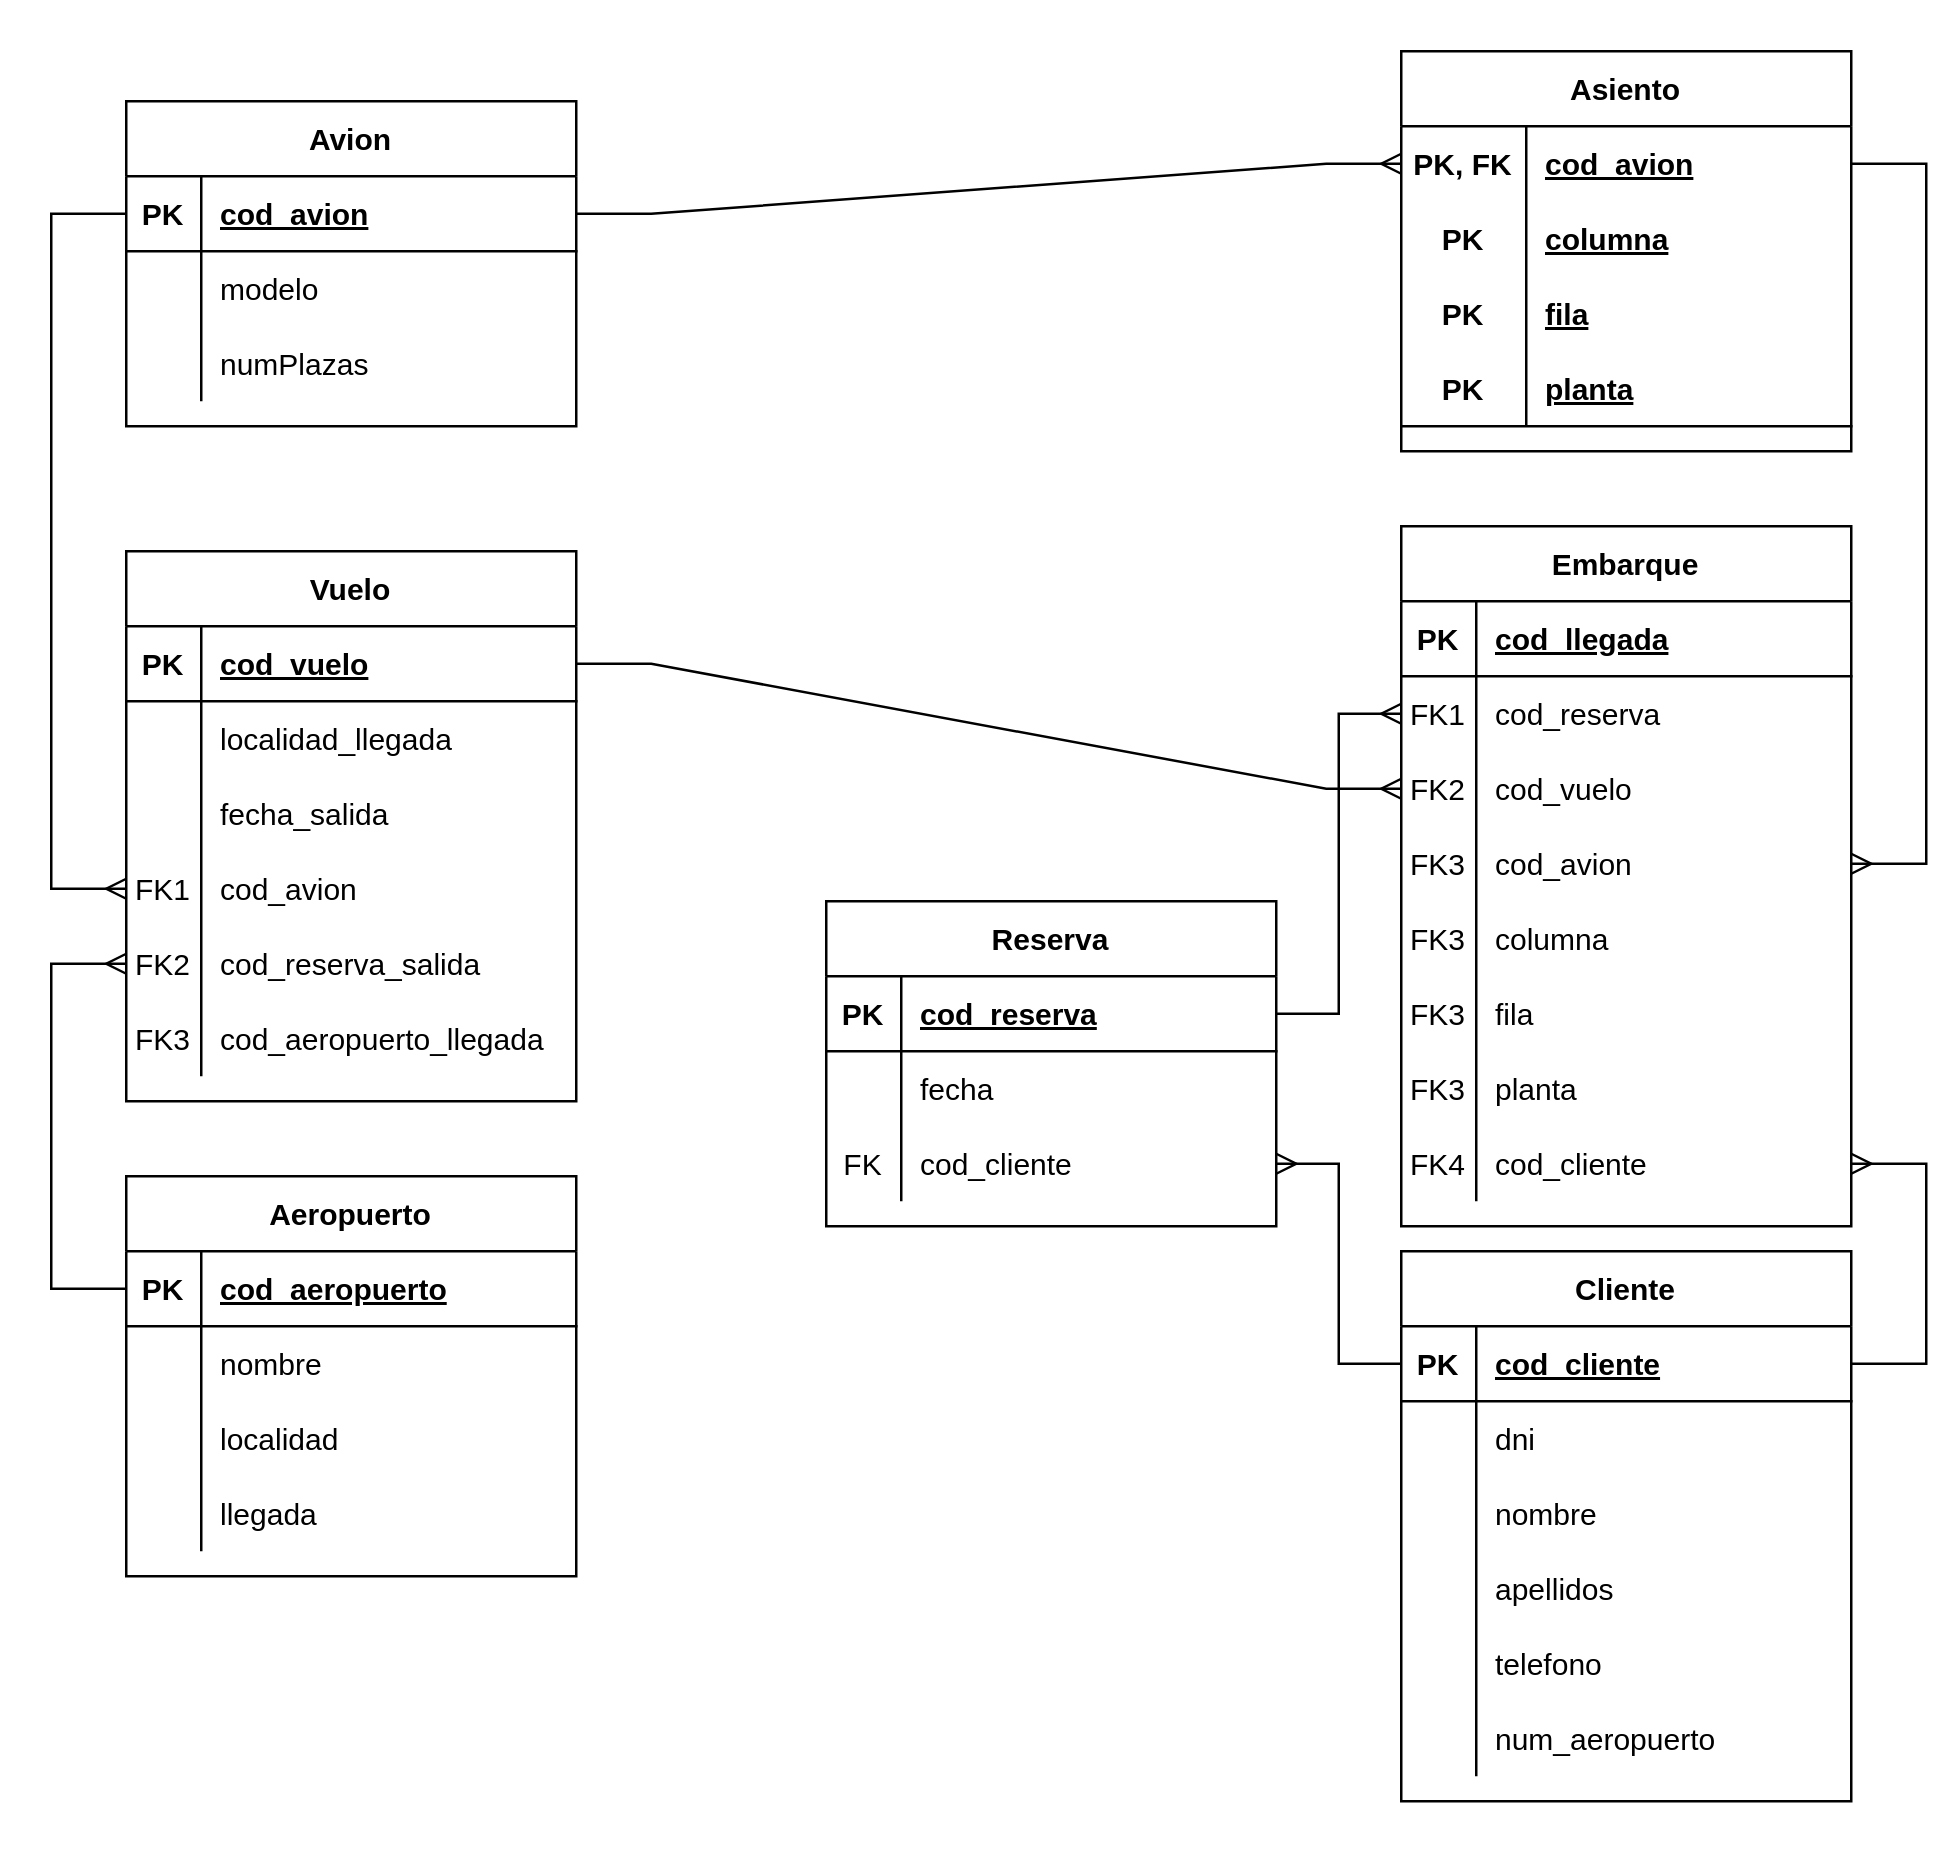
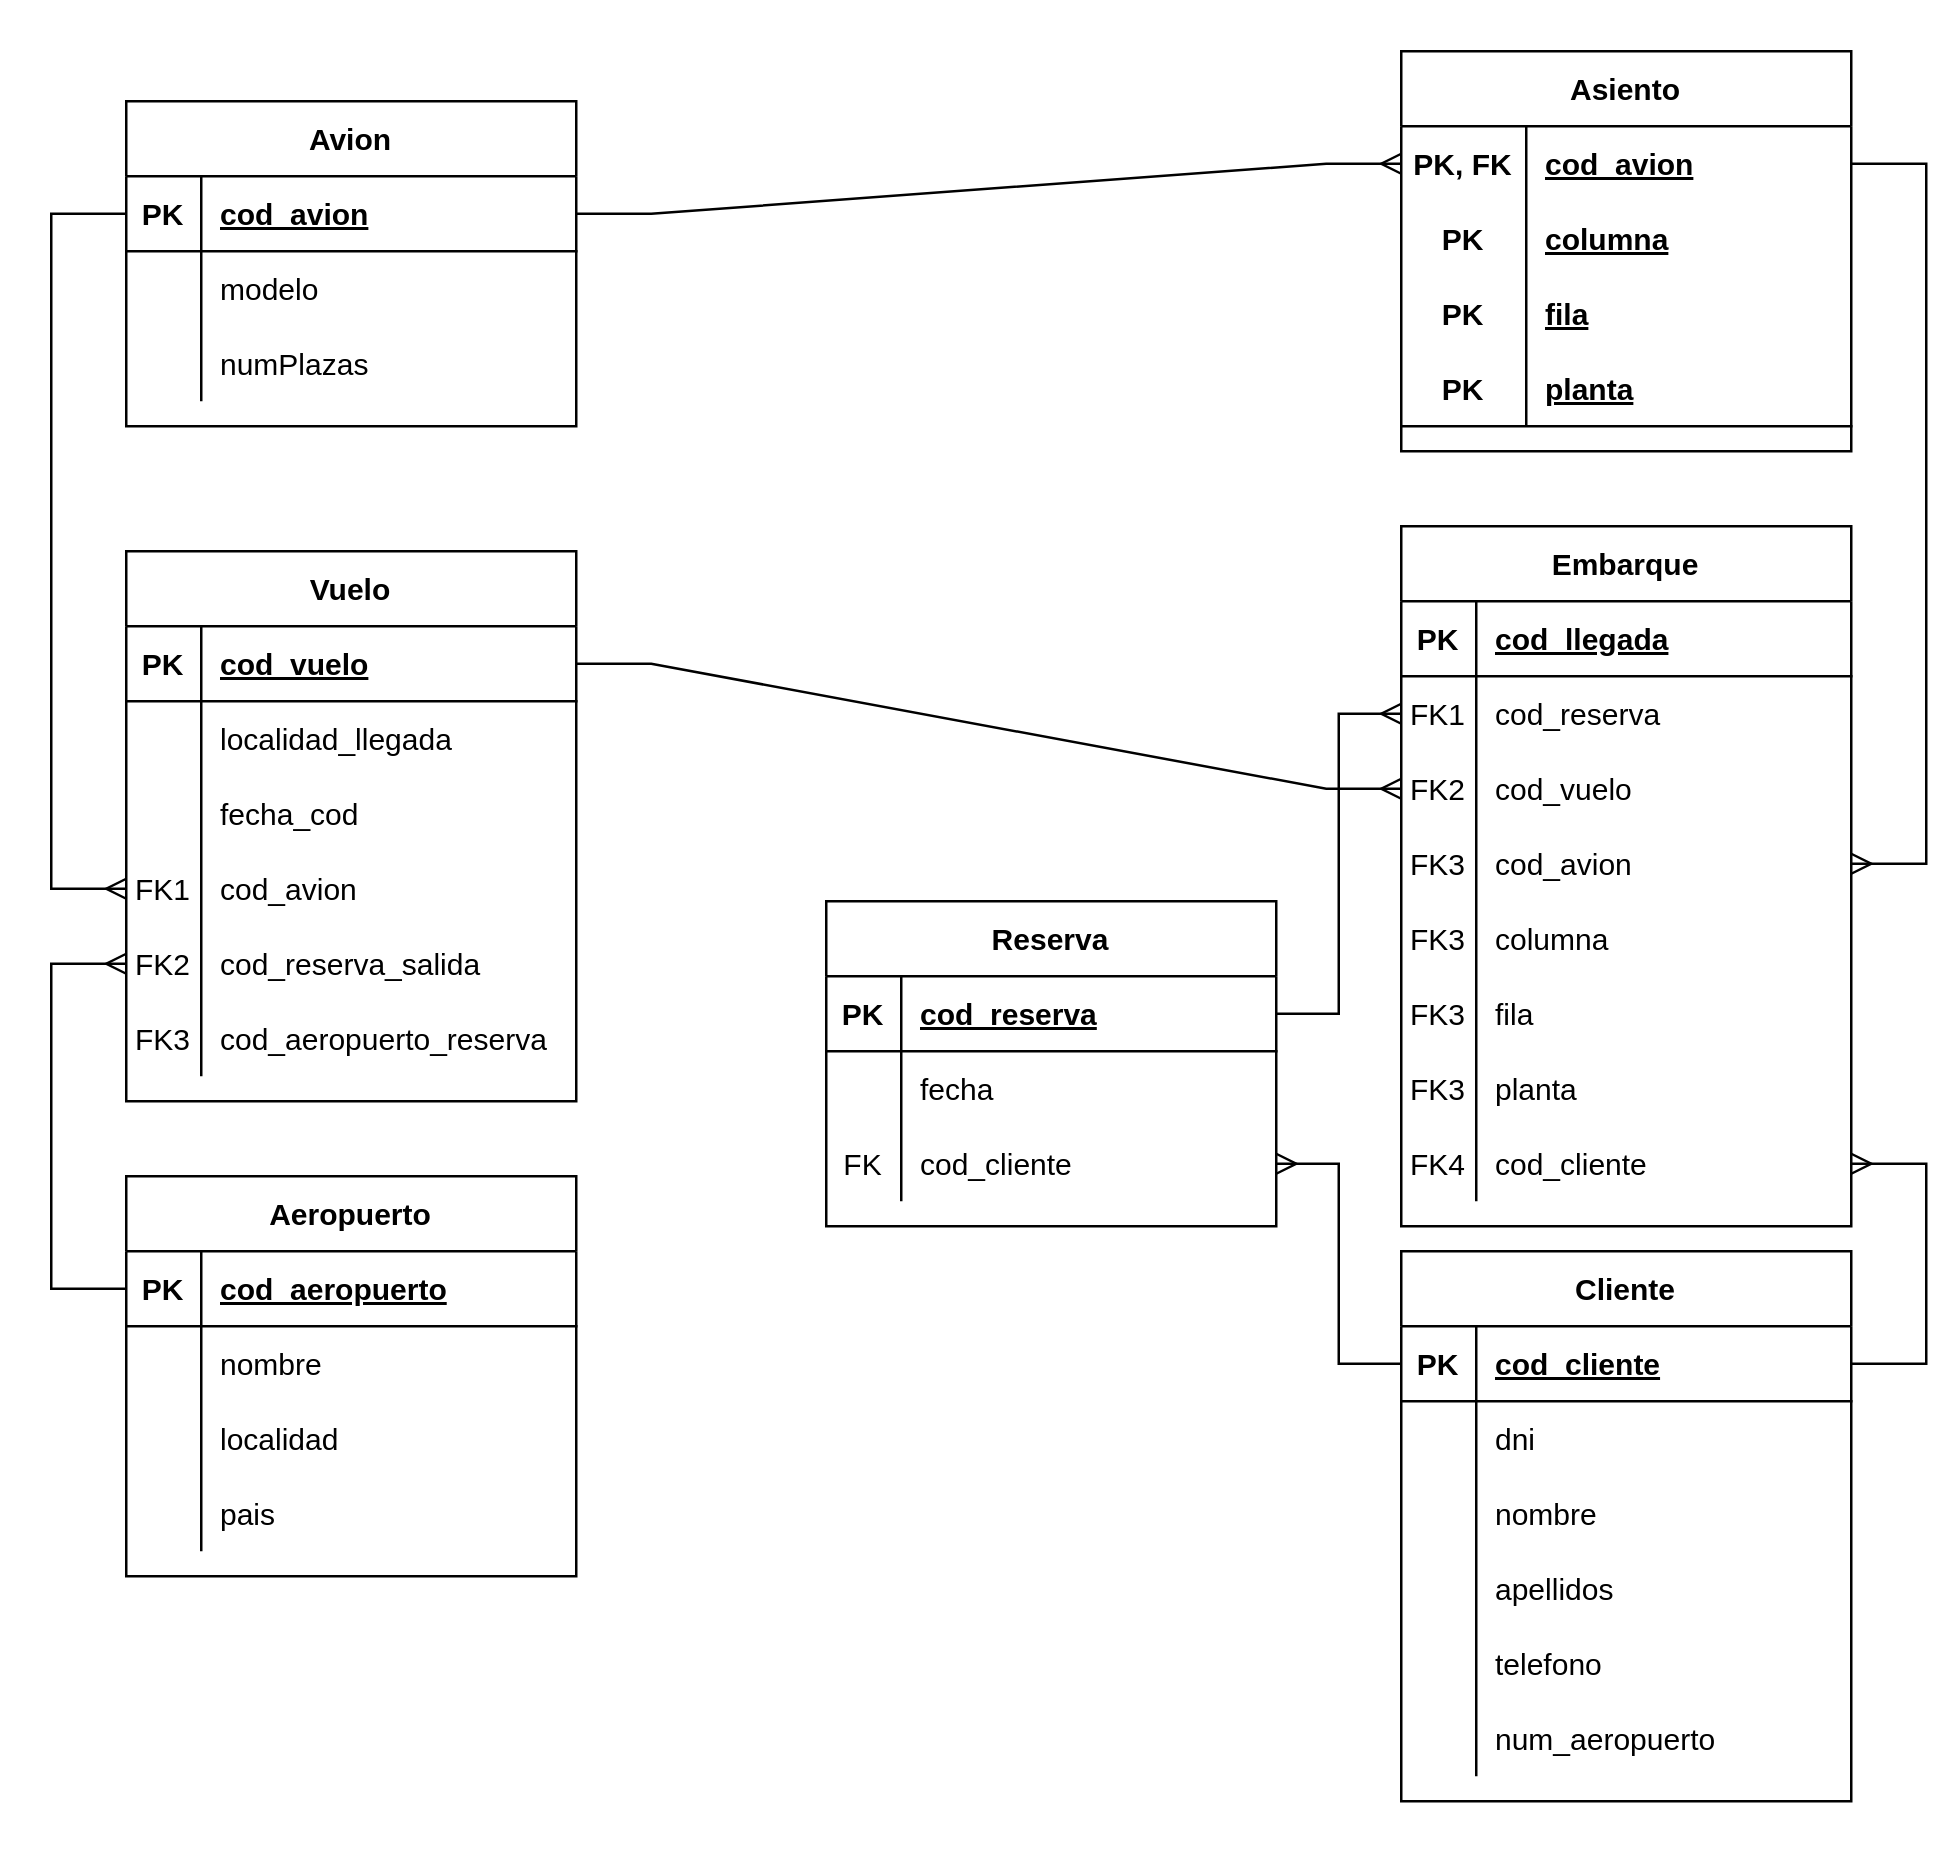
- <mxCell id="89" value="fecha_salida" style="shape=partialRectangle;connectable=0;fillColor=none;top=0;left=0;bottom=0;right=0;align=left;spacingLeft=6;overflow=hidden;" parent="87" vertex="1"><mxGeometry x="30" width="150" height="30" as="geometry"><mxRectangle width="150" height="30" as="alternateBounds" /></mxGeometry></mxCell>
+ <mxCell id="89" value="fecha_cod" style="shape=partialRectangle;connectable=0;fillColor=none;top=0;left=0;bottom=0;right=0;align=left;spacingLeft=6;overflow=hidden;" parent="87" vertex="1"><mxGeometry x="30" width="150" height="30" as="geometry"><mxRectangle width="150" height="30" as="alternateBounds" /></mxGeometry></mxCell>
- <mxCell id="98" value="cod_aeropuerto_llegada" style="shape=partialRectangle;connectable=0;fillColor=none;top=0;left=0;bottom=0;right=0;align=left;spacingLeft=6;fontStyle=0;overflow=hidden;" parent="96" vertex="1"><mxGeometry x="30" width="150" height="30" as="geometry"><mxRectangle width="150" height="30" as="alternateBounds" /></mxGeometry></mxCell>
+ <mxCell id="98" value="cod_aeropuerto_reserva" style="shape=partialRectangle;connectable=0;fillColor=none;top=0;left=0;bottom=0;right=0;align=left;spacingLeft=6;fontStyle=0;overflow=hidden;" parent="96" vertex="1"><mxGeometry x="30" width="150" height="30" as="geometry"><mxRectangle width="150" height="30" as="alternateBounds" /></mxGeometry></mxCell>
- <mxCell id="111" value="llegada" style="shape=partialRectangle;connectable=0;fillColor=none;top=0;left=0;bottom=0;right=0;align=left;spacingLeft=6;overflow=hidden;" parent="109" vertex="1"><mxGeometry x="30" width="150" height="30" as="geometry"><mxRectangle width="150" height="30" as="alternateBounds" /></mxGeometry></mxCell>
+ <mxCell id="111" value="pais" style="shape=partialRectangle;connectable=0;fillColor=none;top=0;left=0;bottom=0;right=0;align=left;spacingLeft=6;overflow=hidden;" parent="109" vertex="1"><mxGeometry x="30" width="150" height="30" as="geometry"><mxRectangle width="150" height="30" as="alternateBounds" /></mxGeometry></mxCell>
